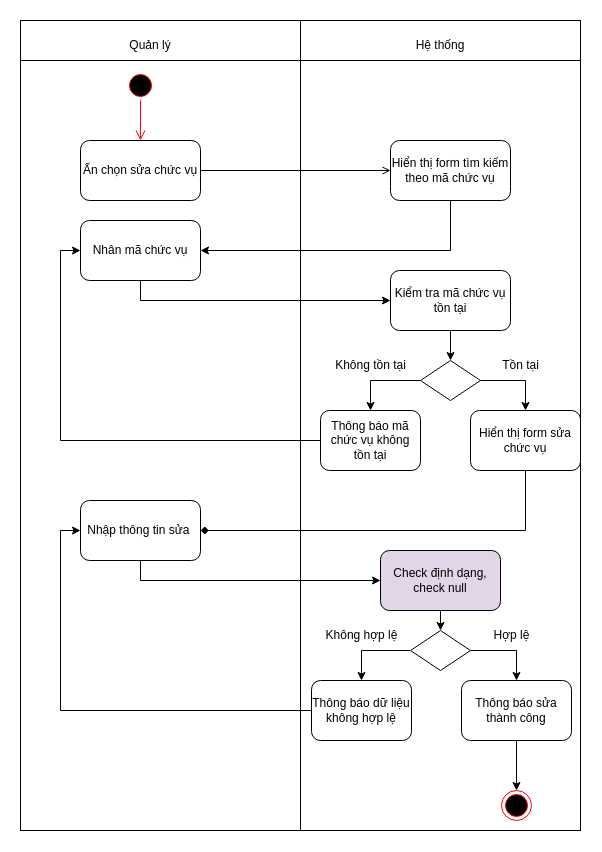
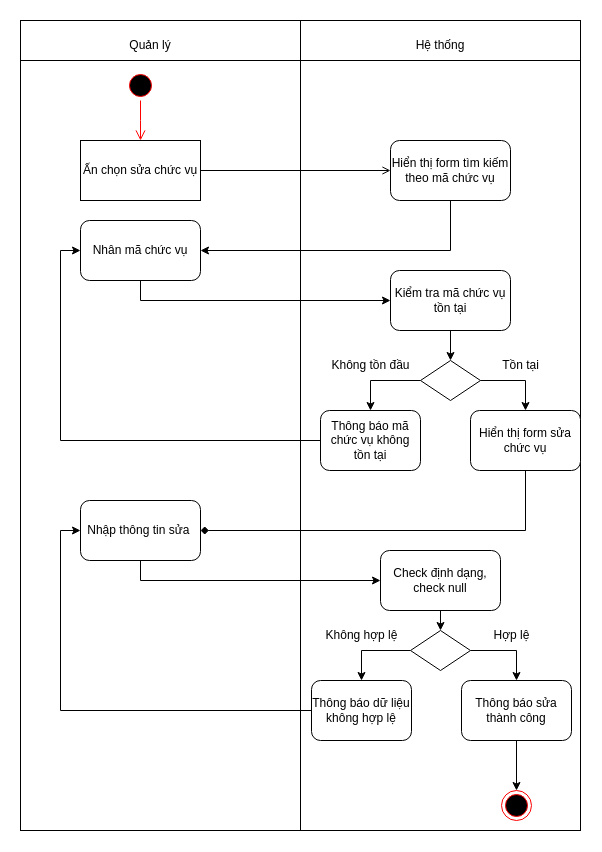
- <mxCell id="32" value="Ấn chọn sửa chức vụ" style="rounded=1;whiteSpace=wrap;html=1;" parent="1" vertex="1"><mxGeometry x="80" y="140" width="120" height="60" as="geometry" /></mxCell>
+ <mxCell id="32" value="Ấn chọn sửa chức vụ" style="whiteSpace=wrap;html=1;rounded=0;" parent="1" vertex="1"><mxGeometry x="80" y="140" width="120" height="60" as="geometry" /></mxCell>
- <mxCell id="48" value="Không tồn tại" style="text;html=1;align=center;verticalAlign=middle;resizable=0;points=[];autosize=1;strokeColor=none;fillColor=none;" parent="1" vertex="1"><mxGeometry x="325" y="350" width="90" height="30" as="geometry" /></mxCell>
+ <mxCell id="48" value="Không tồn đầu" style="text;html=1;align=center;verticalAlign=middle;resizable=0;points=[];autosize=1;strokeColor=none;fillColor=none;" parent="1" vertex="1"><mxGeometry x="325" y="350" width="90" height="30" as="geometry" /></mxCell>
- <mxCell id="52" value="Check định dạng, check null" style="rounded=1;whiteSpace=wrap;html=1;fillColor=#e1d5e7;" parent="1" vertex="1"><mxGeometry x="380" y="550" width="120" height="60" as="geometry" /></mxCell>
+ <mxCell id="52" value="Check định dạng, check null" style="rounded=1;whiteSpace=wrap;html=1;" parent="1" vertex="1"><mxGeometry x="380" y="550" width="120" height="60" as="geometry" /></mxCell>
